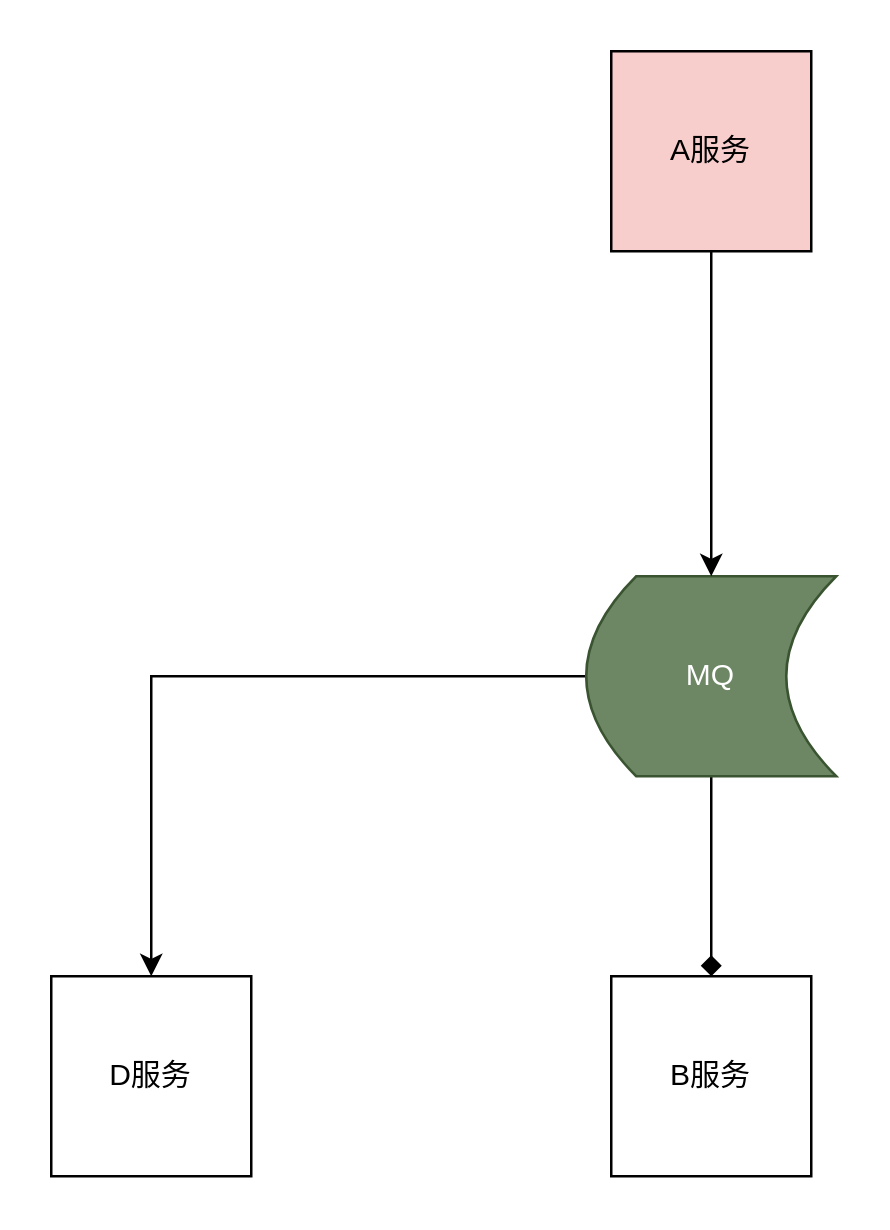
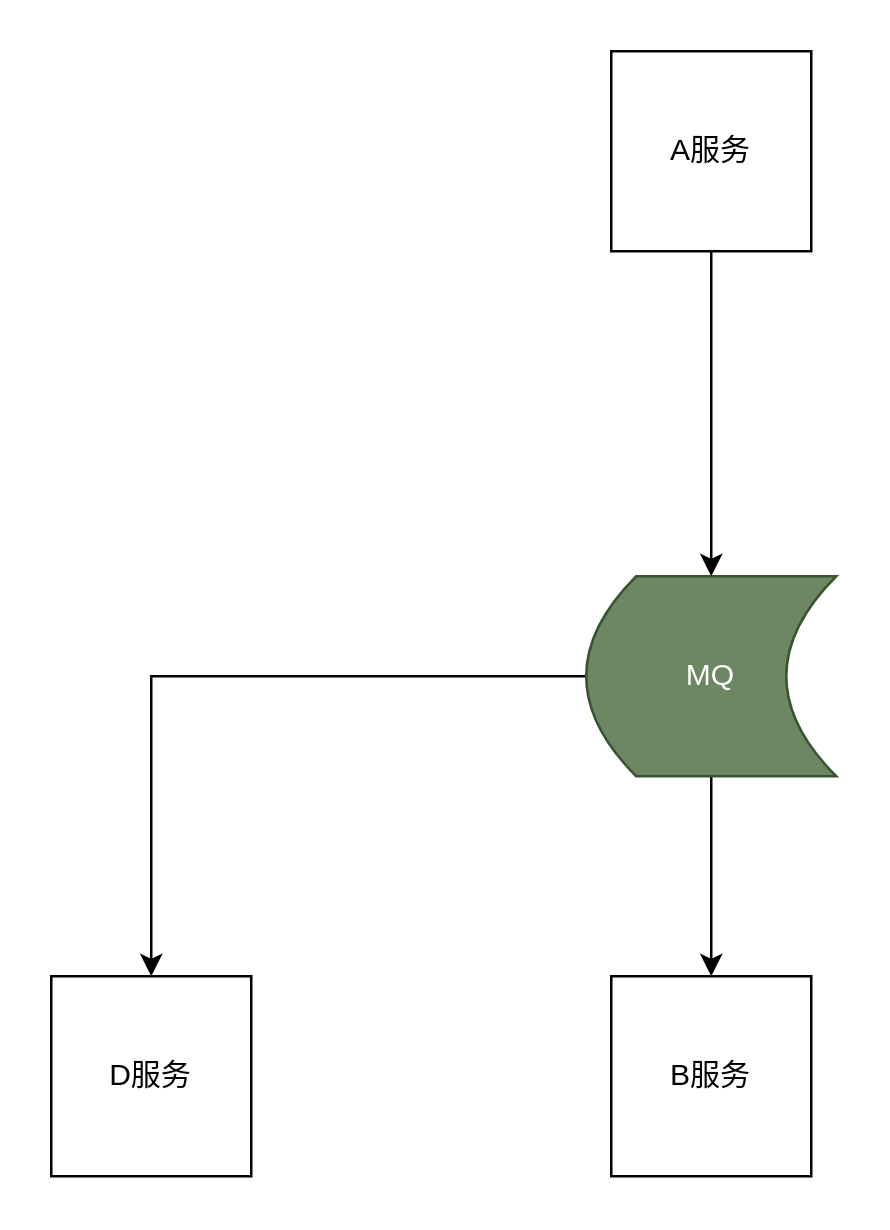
- <mxCell id="6" value="A服务" style="whiteSpace=wrap;html=1;aspect=fixed;fillColor=#f8cecc;" vertex="1" parent="1"><mxGeometry x="244" y="20" width="80" height="80" as="geometry" /></mxCell>
+ <mxCell id="6" value="A服务" style="whiteSpace=wrap;html=1;aspect=fixed;" vertex="1" parent="1"><mxGeometry x="244" y="20" width="80" height="80" as="geometry" /></mxCell>
- <mxCell id="3" style="edgeStyle=orthogonalEdgeStyle;rounded=0;orthogonalLoop=1;jettySize=auto;html=1;endArrow=diamond;" edge="1" parent="1" source="4" target="8"><mxGeometry relative="1" as="geometry" /></mxCell>
+ <mxCell id="3" style="edgeStyle=orthogonalEdgeStyle;rounded=0;orthogonalLoop=1;jettySize=auto;html=1;" edge="1" parent="1" source="4" target="8"><mxGeometry relative="1" as="geometry" /></mxCell>
